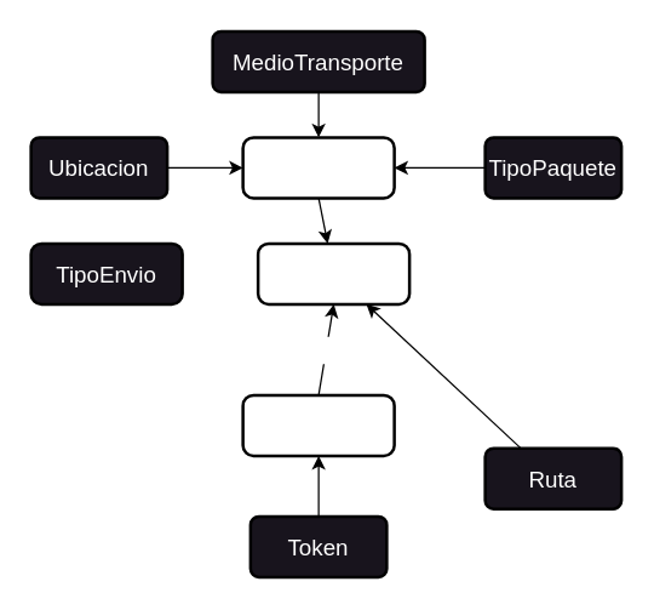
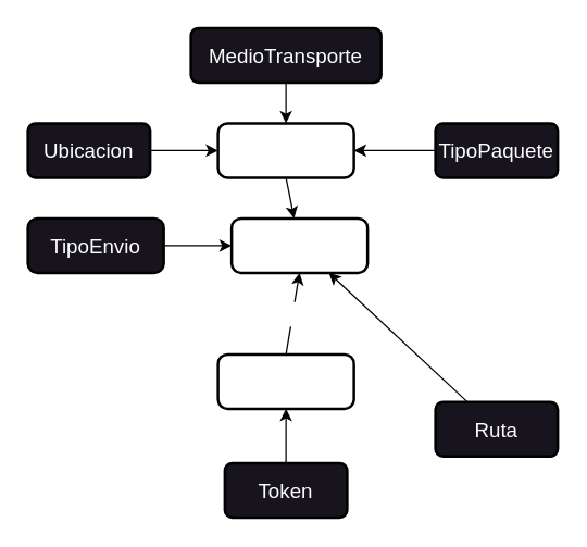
+ <mxCell id="4" value="" style="edgeStyle=none;html=1;fontSize=15;fontColor=#FFFFFF;exitX=1;exitY=0.5;exitDx=0;exitDy=0;" edge="1" parent="1" source="8" target="5"><mxGeometry relative="1" as="geometry"><mxPoint x="150" y="180" as="sourcePoint" /></mxGeometry></mxCell>
